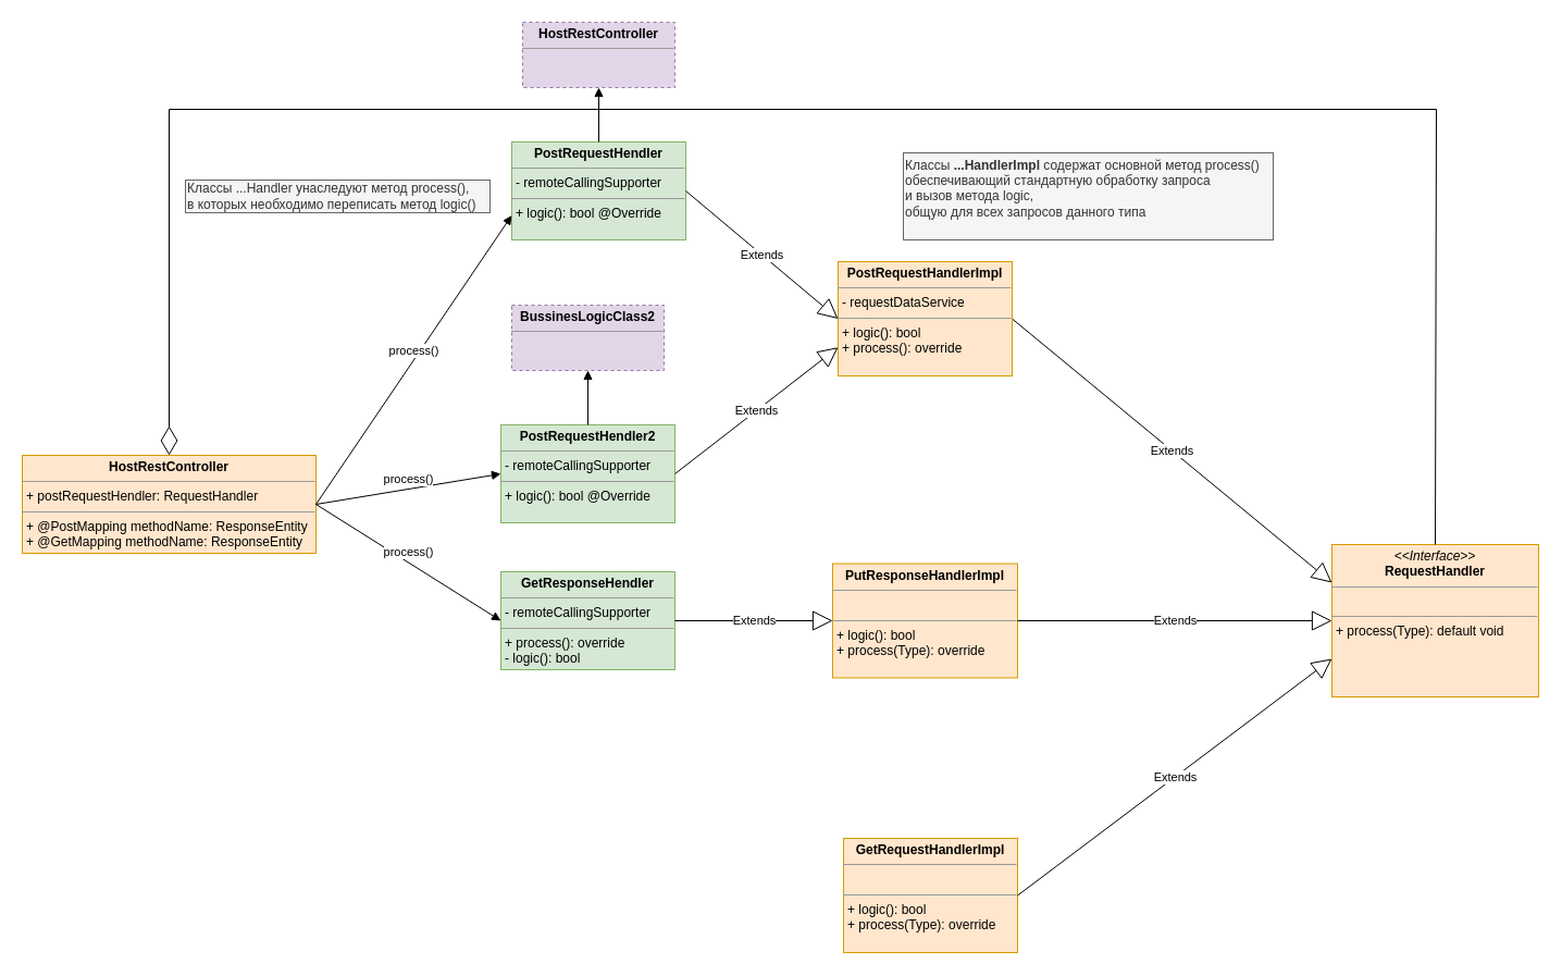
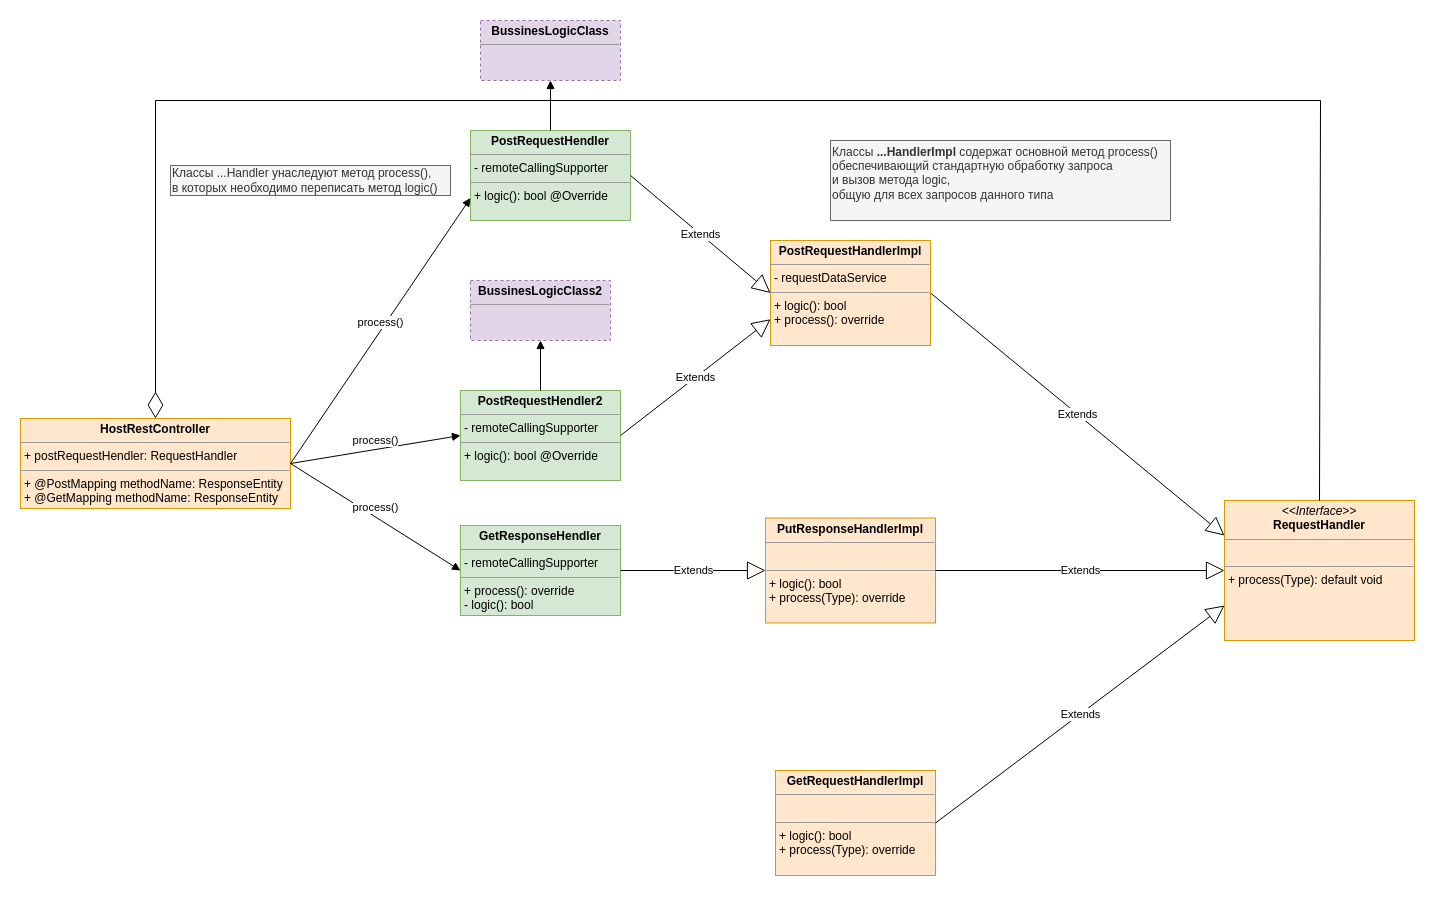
- <mxCell id="20" value="&lt;p style=&quot;margin: 0px ; margin-top: 4px ; text-align: center&quot;&gt;&lt;b&gt;HostRestController&lt;/b&gt;&lt;/p&gt;&lt;hr size=&quot;1&quot;&gt;&lt;div style=&quot;height: 2px&quot;&gt;&lt;br&gt;&lt;/div&gt;" style="verticalAlign=top;align=left;overflow=fill;fontSize=12;fontFamily=Helvetica;html=1;dashed=1;fillColor=#e1d5e7;strokeColor=#9673a6;" vertex="1" parent="1"><mxGeometry x="480" y="20" width="140" height="60" as="geometry" /></mxCell>
+ <mxCell id="20" value="&lt;p style=&quot;margin: 0px ; margin-top: 4px ; text-align: center&quot;&gt;&lt;b&gt;BussinesLogicClass&lt;/b&gt;&lt;/p&gt;&lt;hr size=&quot;1&quot;&gt;&lt;div style=&quot;height: 2px&quot;&gt;&lt;br&gt;&lt;/div&gt;" style="verticalAlign=top;align=left;overflow=fill;fontSize=12;fontFamily=Helvetica;html=1;dashed=1;fillColor=#e1d5e7;strokeColor=#9673a6;" vertex="1" parent="1"><mxGeometry x="480" y="20" width="140" height="60" as="geometry" /></mxCell>
